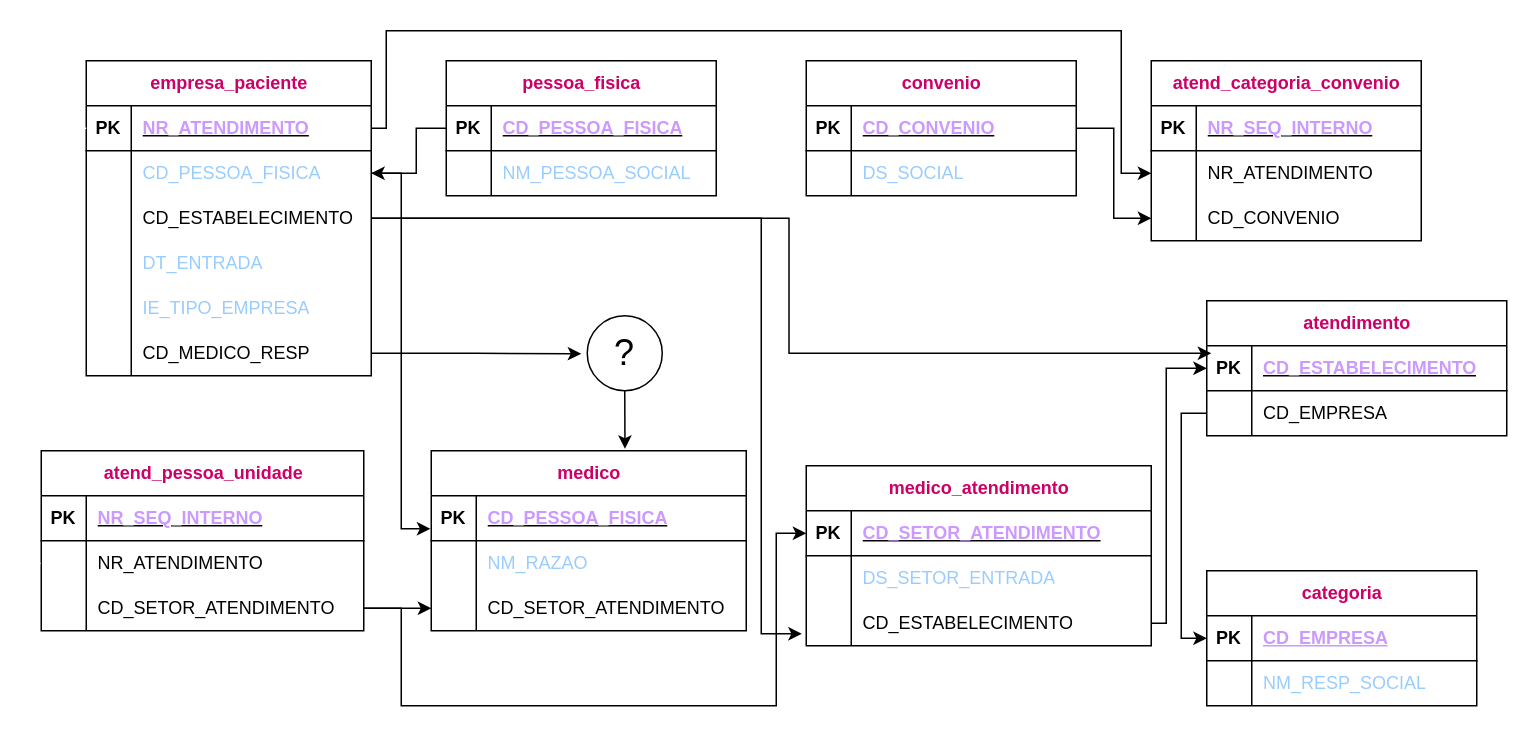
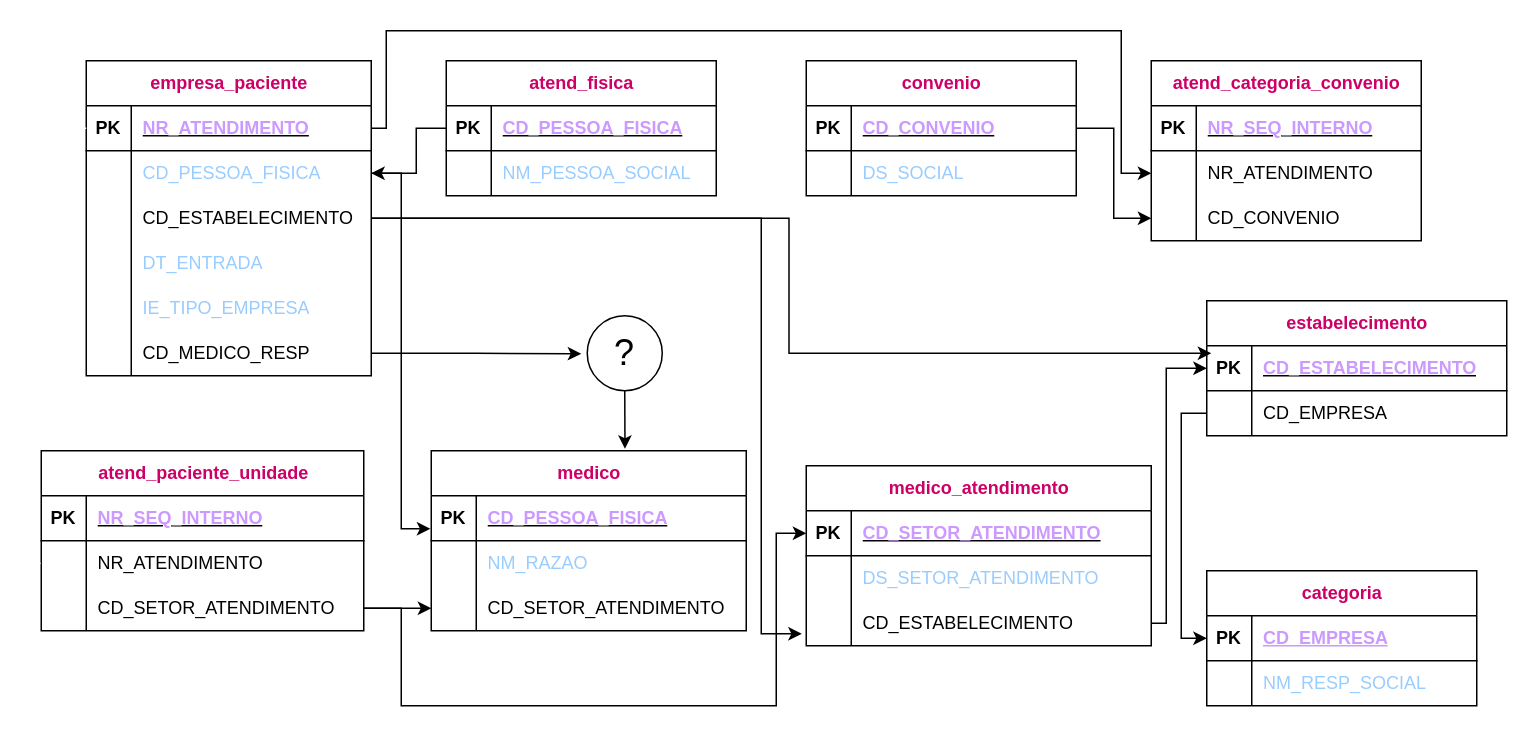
- <mxCell id="21" value="&lt;font color=&quot;#cc0066&quot;&gt;pessoa_fisica&lt;/font&gt;" style="shape=table;startSize=30;container=1;collapsible=1;childLayout=tableLayout;fixedRows=1;rowLines=0;fontStyle=1;align=center;resizeLast=1;html=1;" vertex="1" parent="1"><mxGeometry x="290" y="40" width="180" height="90" as="geometry" /></mxCell>
+ <mxCell id="21" value="&lt;font color=&quot;#cc0066&quot;&gt;atend_fisica&lt;/font&gt;" style="shape=table;startSize=30;container=1;collapsible=1;childLayout=tableLayout;fixedRows=1;rowLines=0;fontStyle=1;align=center;resizeLast=1;html=1;" vertex="1" parent="1"><mxGeometry x="290" y="40" width="180" height="90" as="geometry" /></mxCell>
- <mxCell id="89" value="&lt;font color=&quot;#cc0066&quot;&gt;atendimento&lt;/font&gt;" style="shape=table;startSize=30;container=1;collapsible=1;childLayout=tableLayout;fixedRows=1;rowLines=0;fontStyle=1;align=center;resizeLast=1;html=1;" vertex="1" parent="1"><mxGeometry x="797" y="200" width="200" height="90" as="geometry" /></mxCell>
+ <mxCell id="89" value="&lt;font color=&quot;#cc0066&quot;&gt;estabelecimento&lt;/font&gt;" style="shape=table;startSize=30;container=1;collapsible=1;childLayout=tableLayout;fixedRows=1;rowLines=0;fontStyle=1;align=center;resizeLast=1;html=1;" vertex="1" parent="1"><mxGeometry x="797" y="200" width="200" height="90" as="geometry" /></mxCell>
- <mxCell id="38" value="&lt;font color=&quot;#cc0066&quot;&gt;atend_pessoa_unidade&lt;/font&gt;" style="shape=table;startSize=30;container=1;collapsible=1;childLayout=tableLayout;fixedRows=1;rowLines=0;fontStyle=1;align=center;resizeLast=1;html=1;" vertex="1" parent="1"><mxGeometry x="20" y="300" width="215" height="120" as="geometry" /></mxCell>
+ <mxCell id="38" value="&lt;font color=&quot;#cc0066&quot;&gt;atend_paciente_unidade&lt;/font&gt;" style="shape=table;startSize=30;container=1;collapsible=1;childLayout=tableLayout;fixedRows=1;rowLines=0;fontStyle=1;align=center;resizeLast=1;html=1;" vertex="1" parent="1"><mxGeometry x="20" y="300" width="215" height="120" as="geometry" /></mxCell>
- <mxCell id="61" value="&lt;font color=&quot;#99ccff&quot;&gt;DS_SETOR_ENTRADA&lt;/font&gt;" style="shape=partialRectangle;connectable=0;fillColor=none;top=0;left=0;bottom=0;right=0;align=left;spacingLeft=6;overflow=hidden;whiteSpace=wrap;html=1;" vertex="1" parent="59"><mxGeometry x="30" width="200" height="30" as="geometry"><mxRectangle width="200" height="30" as="alternateBounds" /></mxGeometry></mxCell>
+ <mxCell id="61" value="&lt;font color=&quot;#99ccff&quot;&gt;DS_SETOR_ATENDIMENTO&lt;/font&gt;" style="shape=partialRectangle;connectable=0;fillColor=none;top=0;left=0;bottom=0;right=0;align=left;spacingLeft=6;overflow=hidden;whiteSpace=wrap;html=1;" vertex="1" parent="59"><mxGeometry x="30" width="200" height="30" as="geometry"><mxRectangle width="200" height="30" as="alternateBounds" /></mxGeometry></mxCell>
